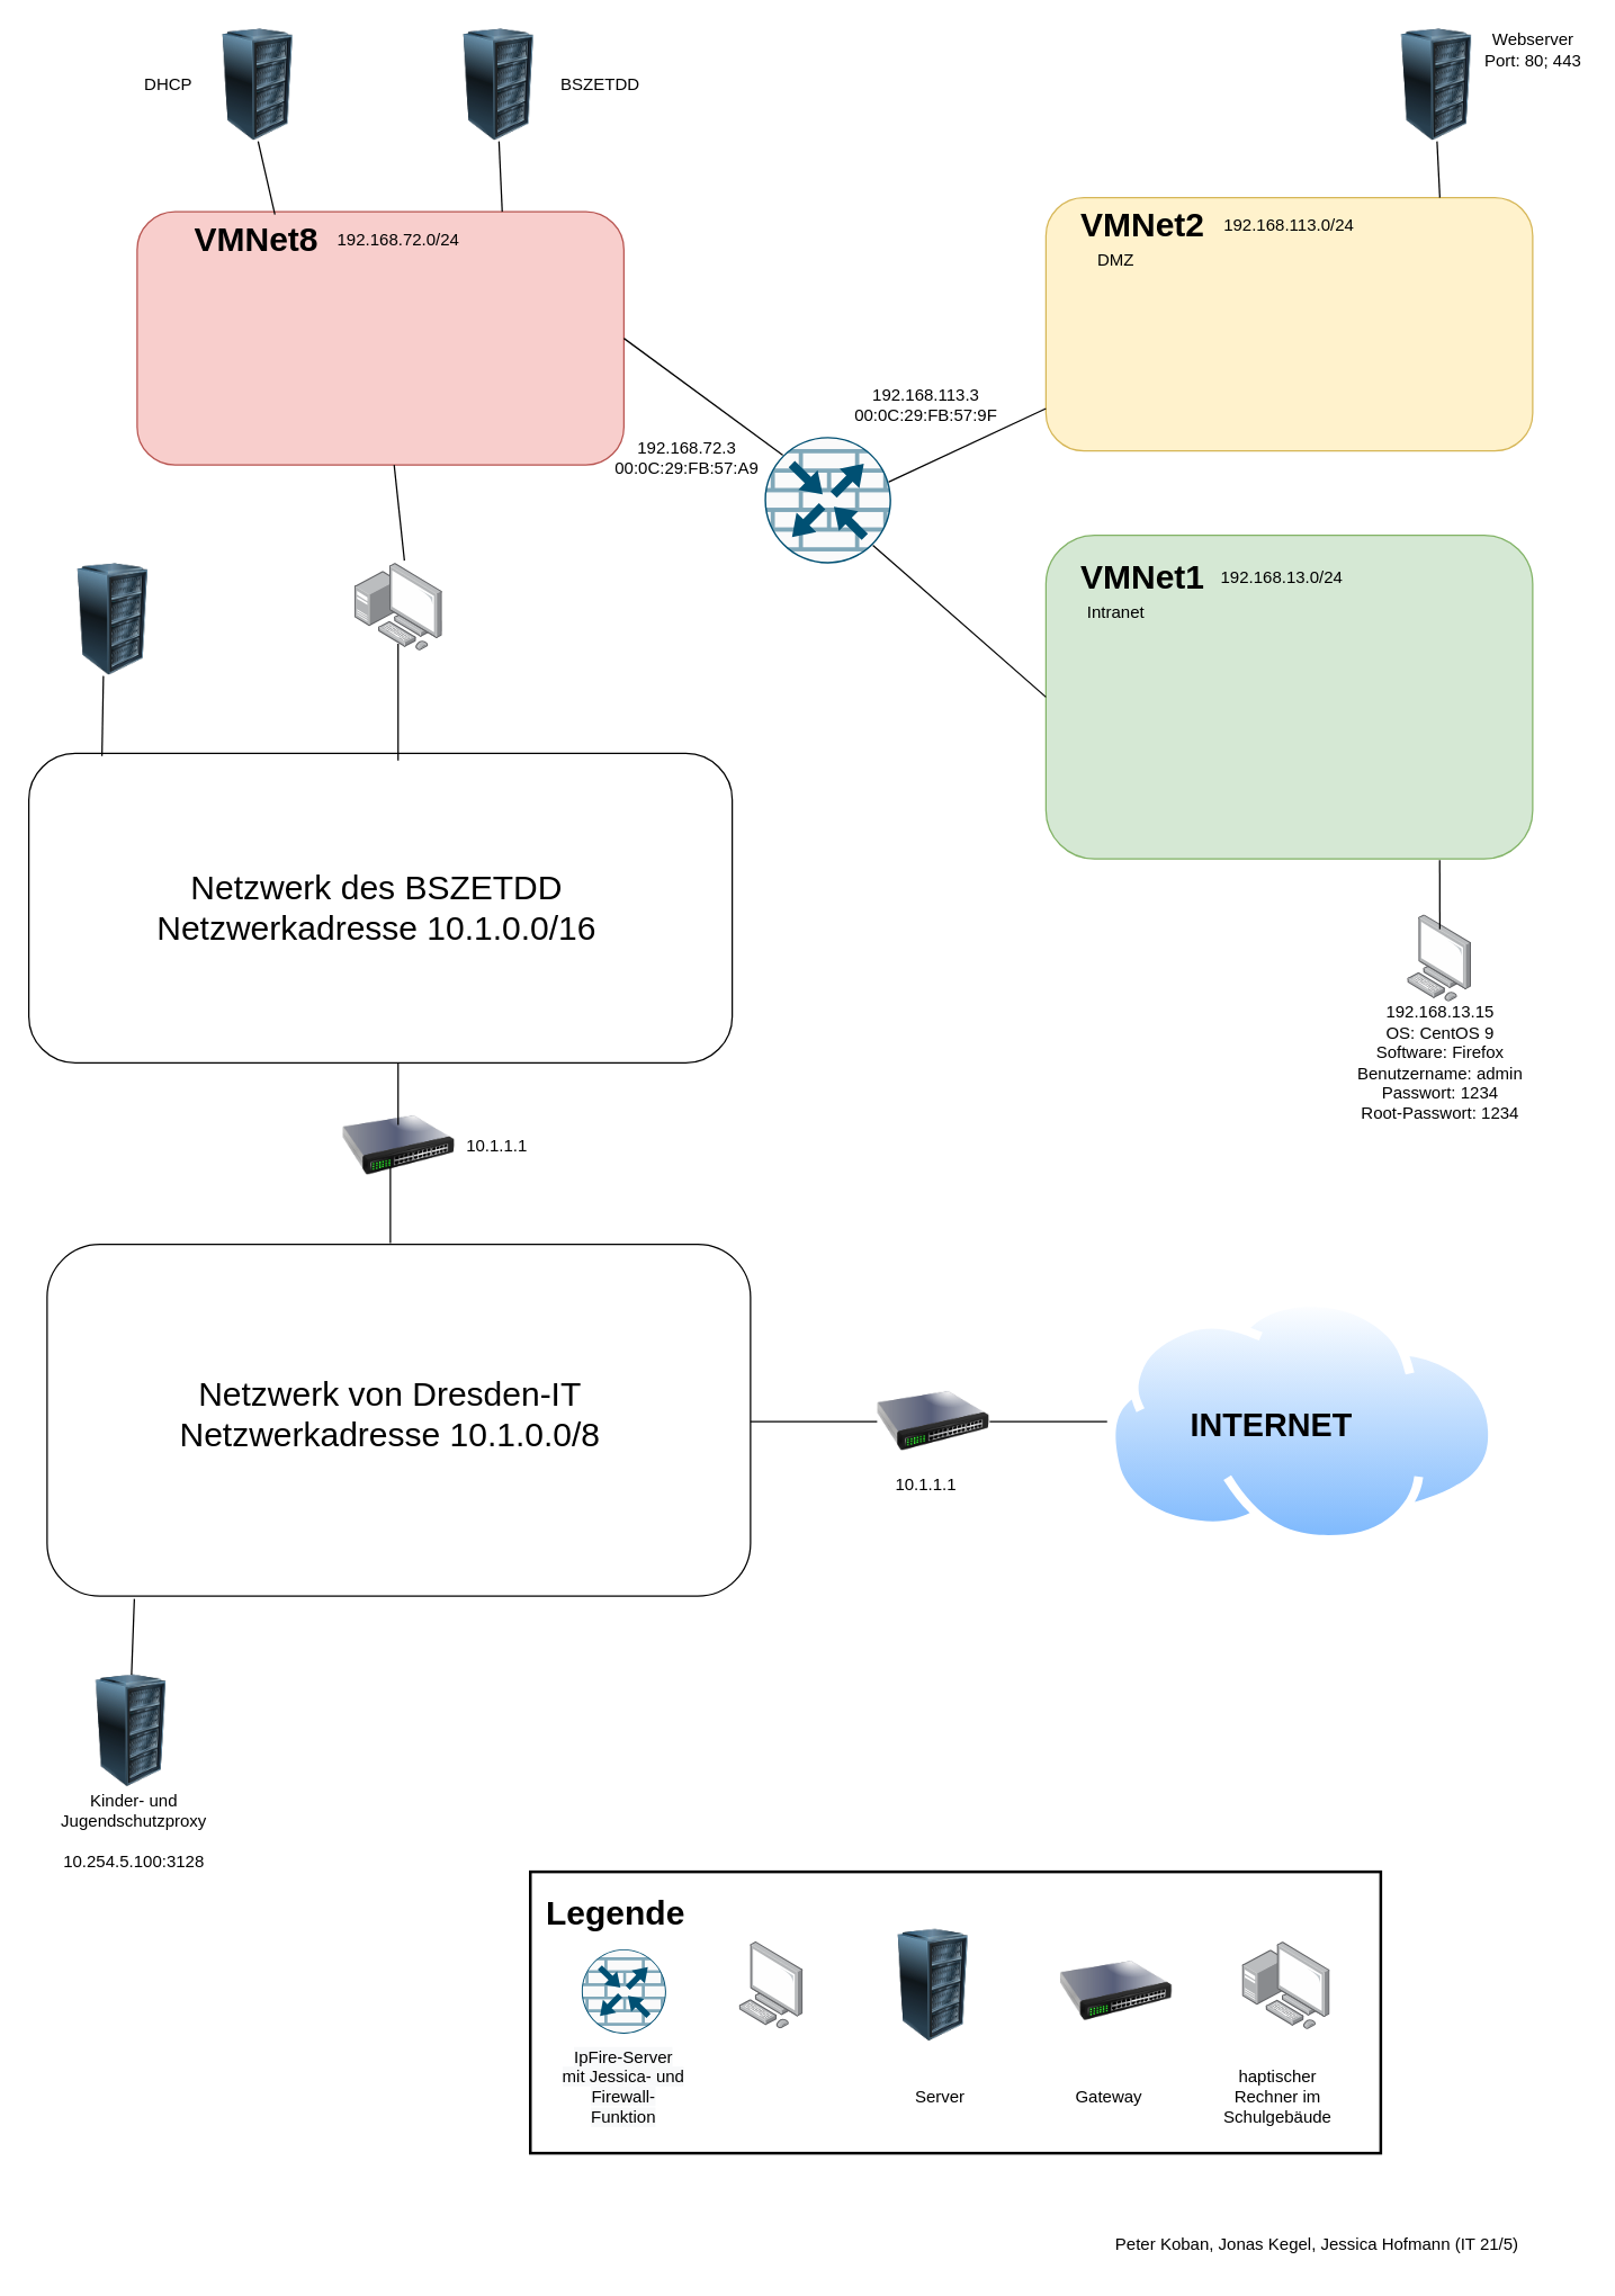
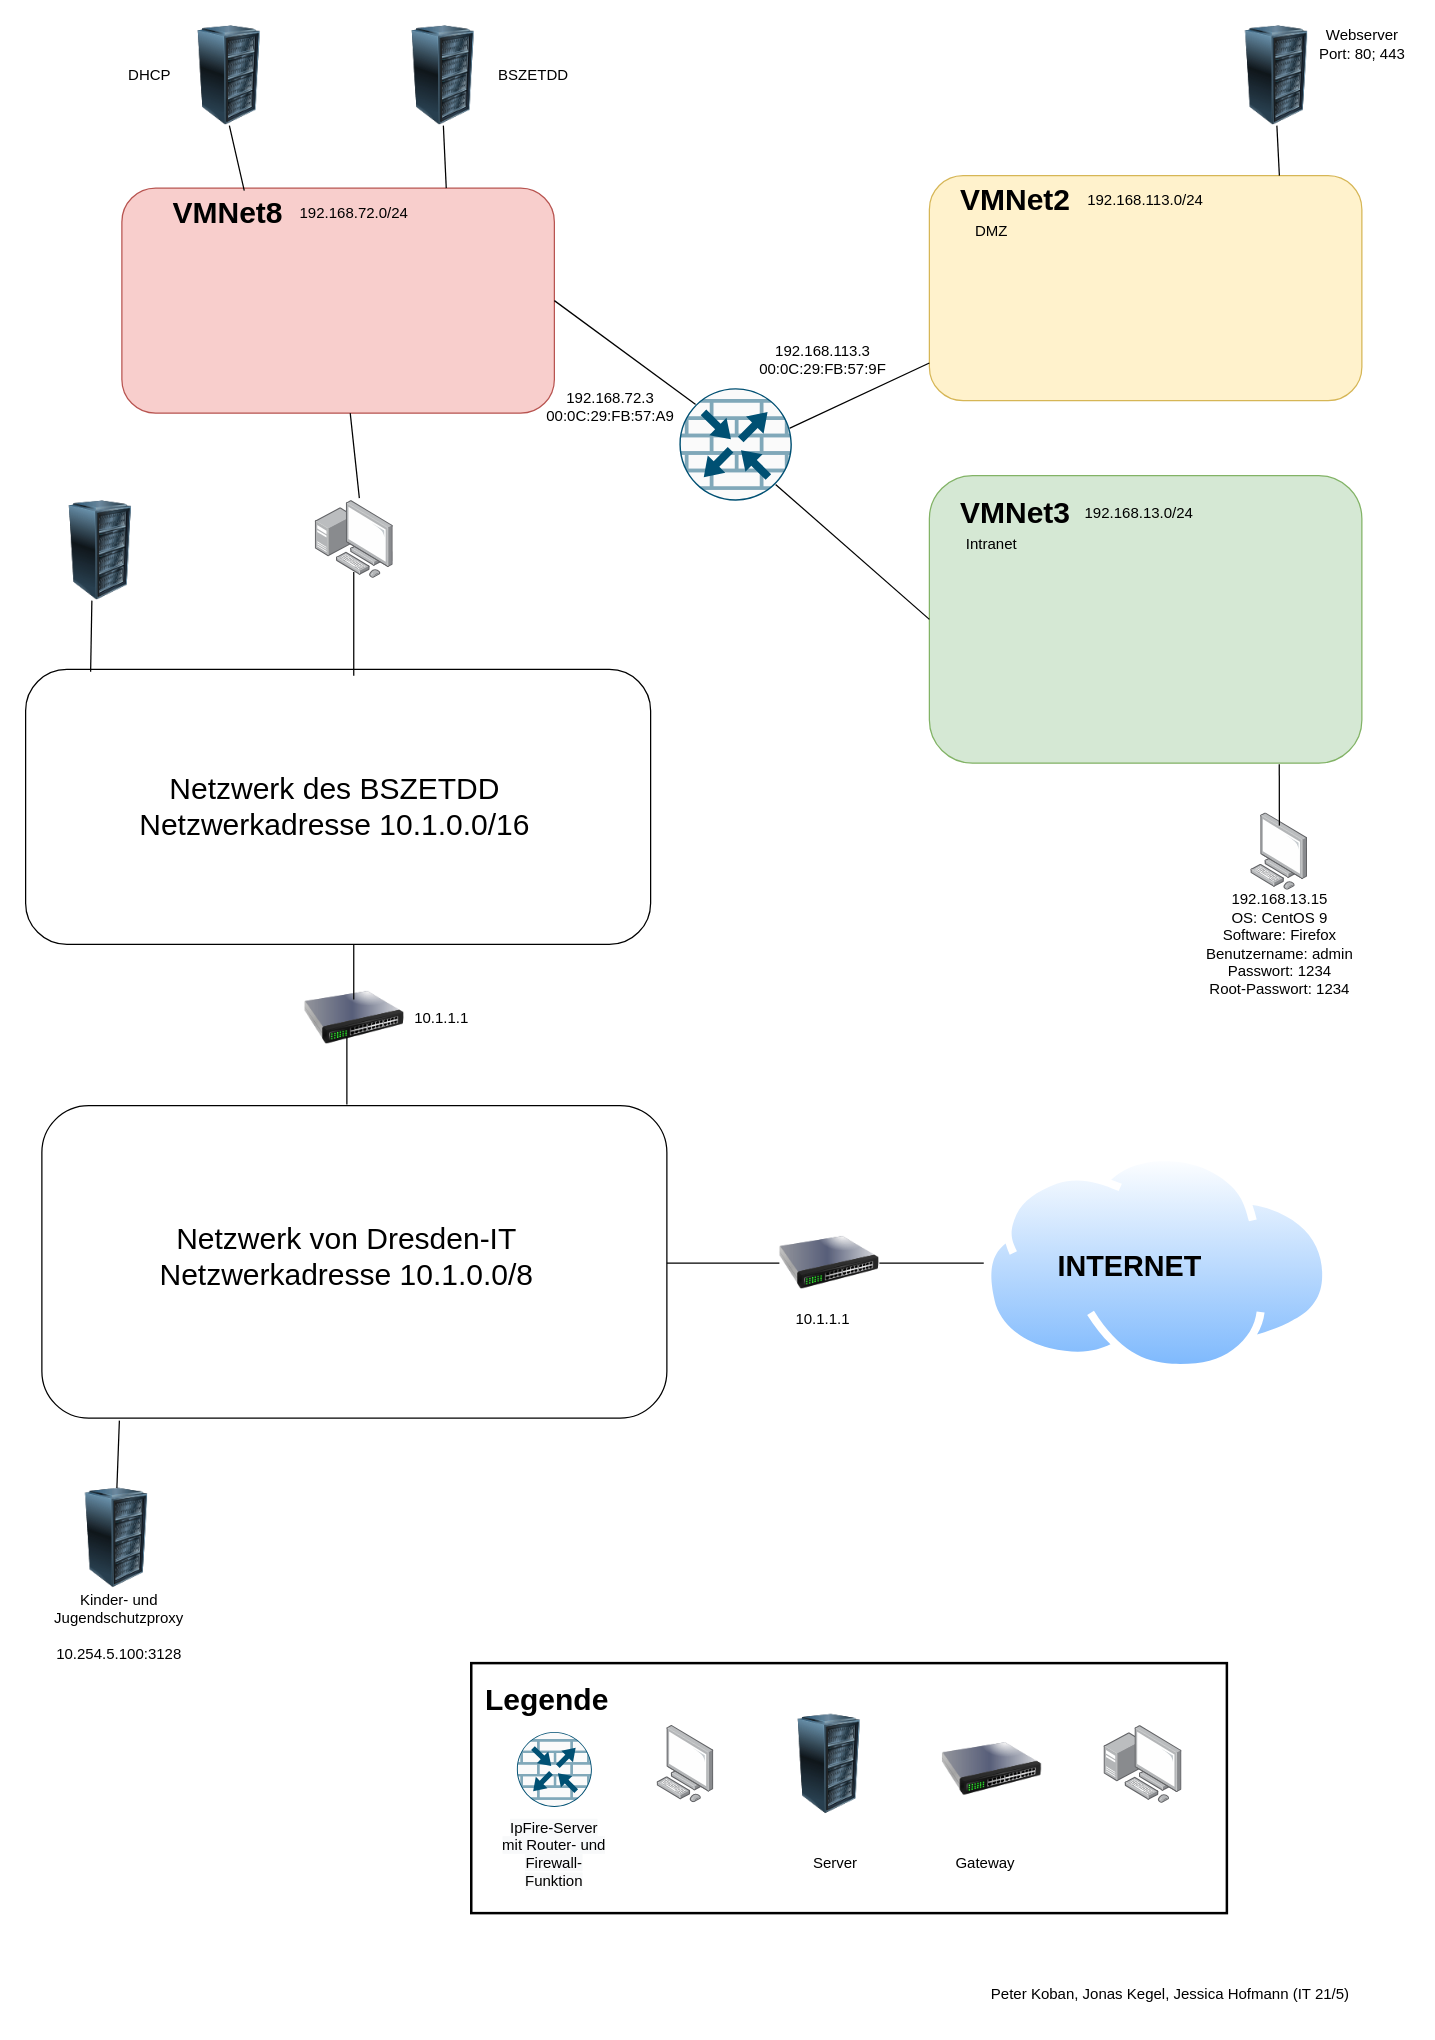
- <mxCell id="14" value="&lt;h1&gt;VMNet1&lt;/h1&gt;" style="text;html=1;strokeColor=none;fillColor=none;spacing=5;spacingTop=-20;whiteSpace=wrap;overflow=hidden;rounded=0;" parent="1" vertex="1"><mxGeometry x="763" y="390" width="100" height="40" as="geometry" /></mxCell>
+ <mxCell id="14" value="&lt;h1&gt;VMNet3&lt;/h1&gt;" style="text;html=1;strokeColor=none;fillColor=none;spacing=5;spacingTop=-20;whiteSpace=wrap;overflow=hidden;rounded=0;" parent="1" vertex="1"><mxGeometry x="763" y="390" width="100" height="40" as="geometry" /></mxCell>
- <mxCell id="59" value="&#10;&lt;span style=&quot;color: rgb(0, 0, 0); font-family: Helvetica; font-size: 12px; font-style: normal; font-variant-ligatures: normal; font-variant-caps: normal; font-weight: 400; letter-spacing: normal; orphans: 2; text-align: center; text-indent: 0px; text-transform: none; widows: 2; word-spacing: 0px; -webkit-text-stroke-width: 0px; background-color: rgb(248, 249, 250); text-decoration-thickness: initial; text-decoration-style: initial; text-decoration-color: initial; float: none; display: inline !important;&quot;&gt;IpFire-Server mit Jessica- und Firewall-Funktion&lt;/span&gt;&#10;&#10;" style="text;html=1;strokeColor=none;fillColor=none;align=center;verticalAlign=middle;whiteSpace=wrap;rounded=0;strokeWidth=2;" vertex="1" parent="1"><mxGeometry x="398" y="1460" width="90" height="59.1" as="geometry" /></mxCell>
+ <mxCell id="59" value="&#10;&lt;span style=&quot;color: rgb(0, 0, 0); font-family: Helvetica; font-size: 12px; font-style: normal; font-variant-ligatures: normal; font-variant-caps: normal; font-weight: 400; letter-spacing: normal; orphans: 2; text-align: center; text-indent: 0px; text-transform: none; widows: 2; word-spacing: 0px; -webkit-text-stroke-width: 0px; background-color: rgb(248, 249, 250); text-decoration-thickness: initial; text-decoration-style: initial; text-decoration-color: initial; float: none; display: inline !important;&quot;&gt;IpFire-Server mit Router- und Firewall-Funktion&lt;/span&gt;&#10;&#10;" style="text;html=1;strokeColor=none;fillColor=none;align=center;verticalAlign=middle;whiteSpace=wrap;rounded=0;strokeWidth=2;" vertex="1" parent="1"><mxGeometry x="398" y="1460" width="90" height="59.1" as="geometry" /></mxCell>
- <mxCell id="63" value="haptischer Rechner im Schulgebäude" style="text;html=1;strokeColor=none;fillColor=none;align=center;verticalAlign=middle;whiteSpace=wrap;rounded=0;strokeWidth=2;" vertex="1" parent="1"><mxGeometry x="863" y="1460" width="90" height="59.1" as="geometry" /></mxCell>
